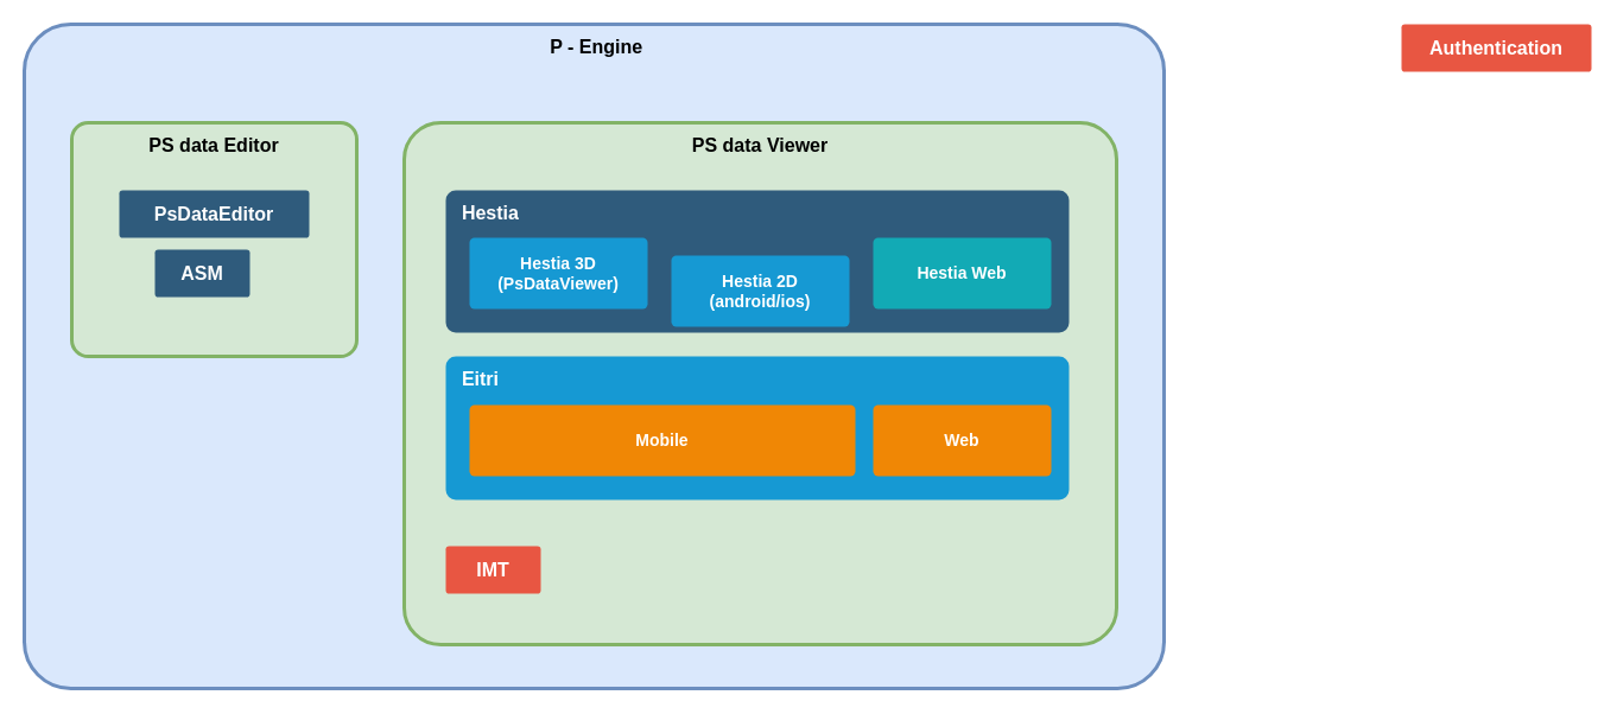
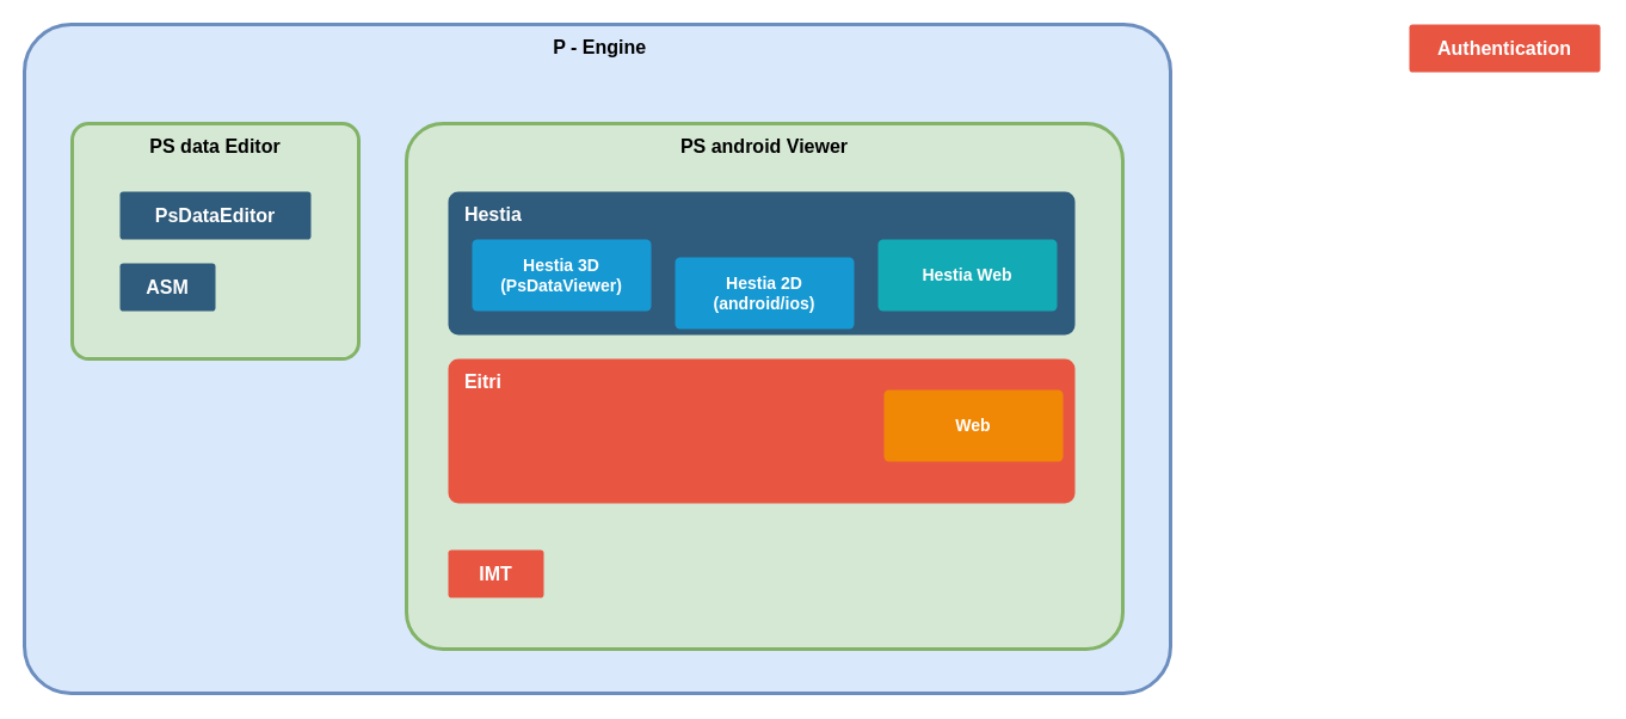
- <mxCell id="4" value="PS data Viewer" style="rounded=1;whiteSpace=wrap;html=1;shadow=0;labelBackgroundColor=none;strokeColor=#82b366;strokeWidth=3;fillColor=#d5e8d4;fontFamily=Helvetica;fontSize=16;align=center;fontStyle=1;spacing=5;arcSize=7;perimeterSpacing=2;verticalAlign=top;" vertex="1" parent="1"><mxGeometry x="340" y="103" width="600" height="440" as="geometry" /></mxCell>
+ <mxCell id="4" value="PS android Viewer" style="rounded=1;whiteSpace=wrap;html=1;shadow=0;labelBackgroundColor=none;strokeColor=#82b366;strokeWidth=3;fillColor=#d5e8d4;fontFamily=Helvetica;fontSize=16;align=center;fontStyle=1;spacing=5;arcSize=7;perimeterSpacing=2;verticalAlign=top;" vertex="1" parent="1"><mxGeometry x="340" y="103" width="600" height="440" as="geometry" /></mxCell>
- <mxCell id="14" value="ASM" style="rounded=1;whiteSpace=wrap;html=1;shadow=0;labelBackgroundColor=none;strokeColor=none;strokeWidth=3;fillColor=#2F5B7C;fontFamily=Helvetica;fontSize=16;fontColor=#FFFFFF;align=center;fontStyle=1;spacing=5;arcSize=7;perimeterSpacing=2;verticalAlign=middle;" vertex="1" parent="1"><mxGeometry x="130" y="210" width="80" height="40" as="geometry" /></mxCell>
+ <mxCell id="14" value="ASM" style="rounded=1;whiteSpace=wrap;html=1;shadow=0;labelBackgroundColor=none;strokeColor=none;strokeWidth=3;fillColor=#2F5B7C;fontFamily=Helvetica;fontSize=16;fontColor=#FFFFFF;align=center;fontStyle=1;spacing=5;arcSize=7;perimeterSpacing=2;verticalAlign=middle;" vertex="1" parent="1"><mxGeometry x="100" y="220" width="80" height="40" as="geometry" /></mxCell>
- <mxCell id="10" value="&amp;nbsp; Eitri" style="rounded=1;whiteSpace=wrap;html=1;shadow=0;labelBackgroundColor=none;strokeColor=none;strokeWidth=3;fillColor=#1699d3;fontFamily=Helvetica;fontSize=16;fontColor=#FFFFFF;align=left;spacing=5;fontStyle=1;arcSize=7;perimeterSpacing=2;verticalAlign=top;" parent="1" vertex="1"><mxGeometry x="375" y="300" width="525" height="121" as="geometry" /></mxCell>
+ <mxCell id="10" value="&amp;nbsp; Eitri" style="rounded=1;whiteSpace=wrap;html=1;shadow=0;labelBackgroundColor=none;strokeColor=none;strokeWidth=3;fillColor=#e85642;fontFamily=Helvetica;fontSize=16;fontColor=#FFFFFF;align=left;spacing=5;fontStyle=1;arcSize=7;perimeterSpacing=2;verticalAlign=top;" parent="1" vertex="1"><mxGeometry x="375" y="300" width="525" height="121" as="geometry" /></mxCell>
- <mxCell id="11" value="Mobile" style="rounded=1;whiteSpace=wrap;html=1;shadow=0;labelBackgroundColor=none;strokeColor=none;strokeWidth=3;fillColor=#F08705;fontFamily=Helvetica;fontSize=14;fontColor=#FFFFFF;align=center;spacing=5;fontStyle=1;arcSize=7;perimeterSpacing=2;" vertex="1" parent="1"><mxGeometry x="395" y="341" width="325" height="60" as="geometry" /></mxCell>
- <mxCell id="12" value="Web" style="rounded=1;whiteSpace=wrap;html=1;shadow=0;labelBackgroundColor=none;strokeColor=none;strokeWidth=3;fillColor=#F08705;fontFamily=Helvetica;fontSize=14;fontColor=#FFFFFF;align=center;spacing=5;fontStyle=1;arcSize=7;perimeterSpacing=2;" vertex="1" parent="1"><mxGeometry x="735" y="341" width="150" height="60" as="geometry" /></mxCell>
+ <mxCell id="12" value="Web" style="rounded=1;whiteSpace=wrap;html=1;shadow=0;labelBackgroundColor=none;strokeColor=none;strokeWidth=3;fillColor=#F08705;fontFamily=Helvetica;fontSize=14;fontColor=#FFFFFF;align=center;spacing=5;fontStyle=1;arcSize=7;perimeterSpacing=2;" vertex="1" parent="1"><mxGeometry x="740" y="326" width="150" height="60" as="geometry" /></mxCell>
